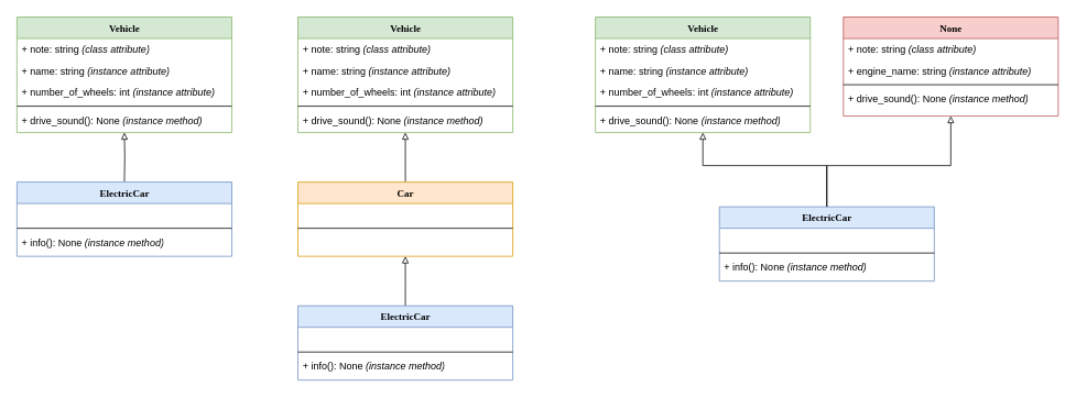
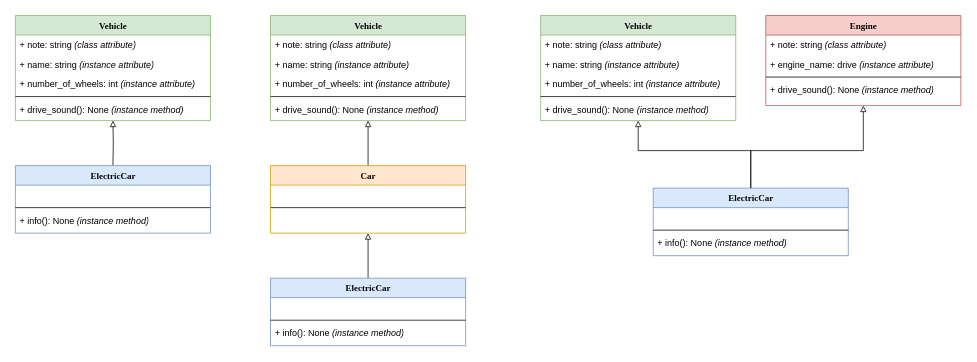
- <mxCell id="41" value="None" style="swimlane;html=1;fontStyle=1;align=center;verticalAlign=top;childLayout=stackLayout;horizontal=1;startSize=26;horizontalStack=0;resizeParent=1;resizeLast=0;collapsible=1;marginBottom=0;swimlaneFillColor=#ffffff;rounded=0;shadow=0;comic=0;labelBackgroundColor=none;strokeWidth=1;fillColor=#f8cecc;fontFamily=Verdana;fontSize=12;strokeColor=#b85450;" vertex="1" parent="1"><mxGeometry x="1020" y="20" width="260" height="120" as="geometry" /></mxCell>
+ <mxCell id="41" value="Engine" style="swimlane;html=1;fontStyle=1;align=center;verticalAlign=top;childLayout=stackLayout;horizontal=1;startSize=26;horizontalStack=0;resizeParent=1;resizeLast=0;collapsible=1;marginBottom=0;swimlaneFillColor=#ffffff;rounded=0;shadow=0;comic=0;labelBackgroundColor=none;strokeWidth=1;fillColor=#f8cecc;fontFamily=Verdana;fontSize=12;strokeColor=#b85450;" vertex="1" parent="1"><mxGeometry x="1020" y="20" width="260" height="120" as="geometry" /></mxCell>
- <mxCell id="43" value="+ engine_name: string &lt;i&gt;&lt;span&gt;(instance attribute)&lt;/span&gt;&lt;/i&gt;" style="text;html=1;strokeColor=none;fillColor=none;align=left;verticalAlign=top;spacingLeft=4;spacingRight=4;whiteSpace=wrap;overflow=hidden;rotatable=0;points=[[0,0.5],[1,0.5]];portConstraint=eastwest;fontStyle=0" vertex="1" parent="41"><mxGeometry y="52" width="260" height="26" as="geometry" /></mxCell>
+ <mxCell id="43" value="+ engine_name: drive &lt;i&gt;&lt;span&gt;(instance attribute)&lt;/span&gt;&lt;/i&gt;" style="text;html=1;strokeColor=none;fillColor=none;align=left;verticalAlign=top;spacingLeft=4;spacingRight=4;whiteSpace=wrap;overflow=hidden;rotatable=0;points=[[0,0.5],[1,0.5]];portConstraint=eastwest;fontStyle=0" vertex="1" parent="41"><mxGeometry y="52" width="260" height="26" as="geometry" /></mxCell>
